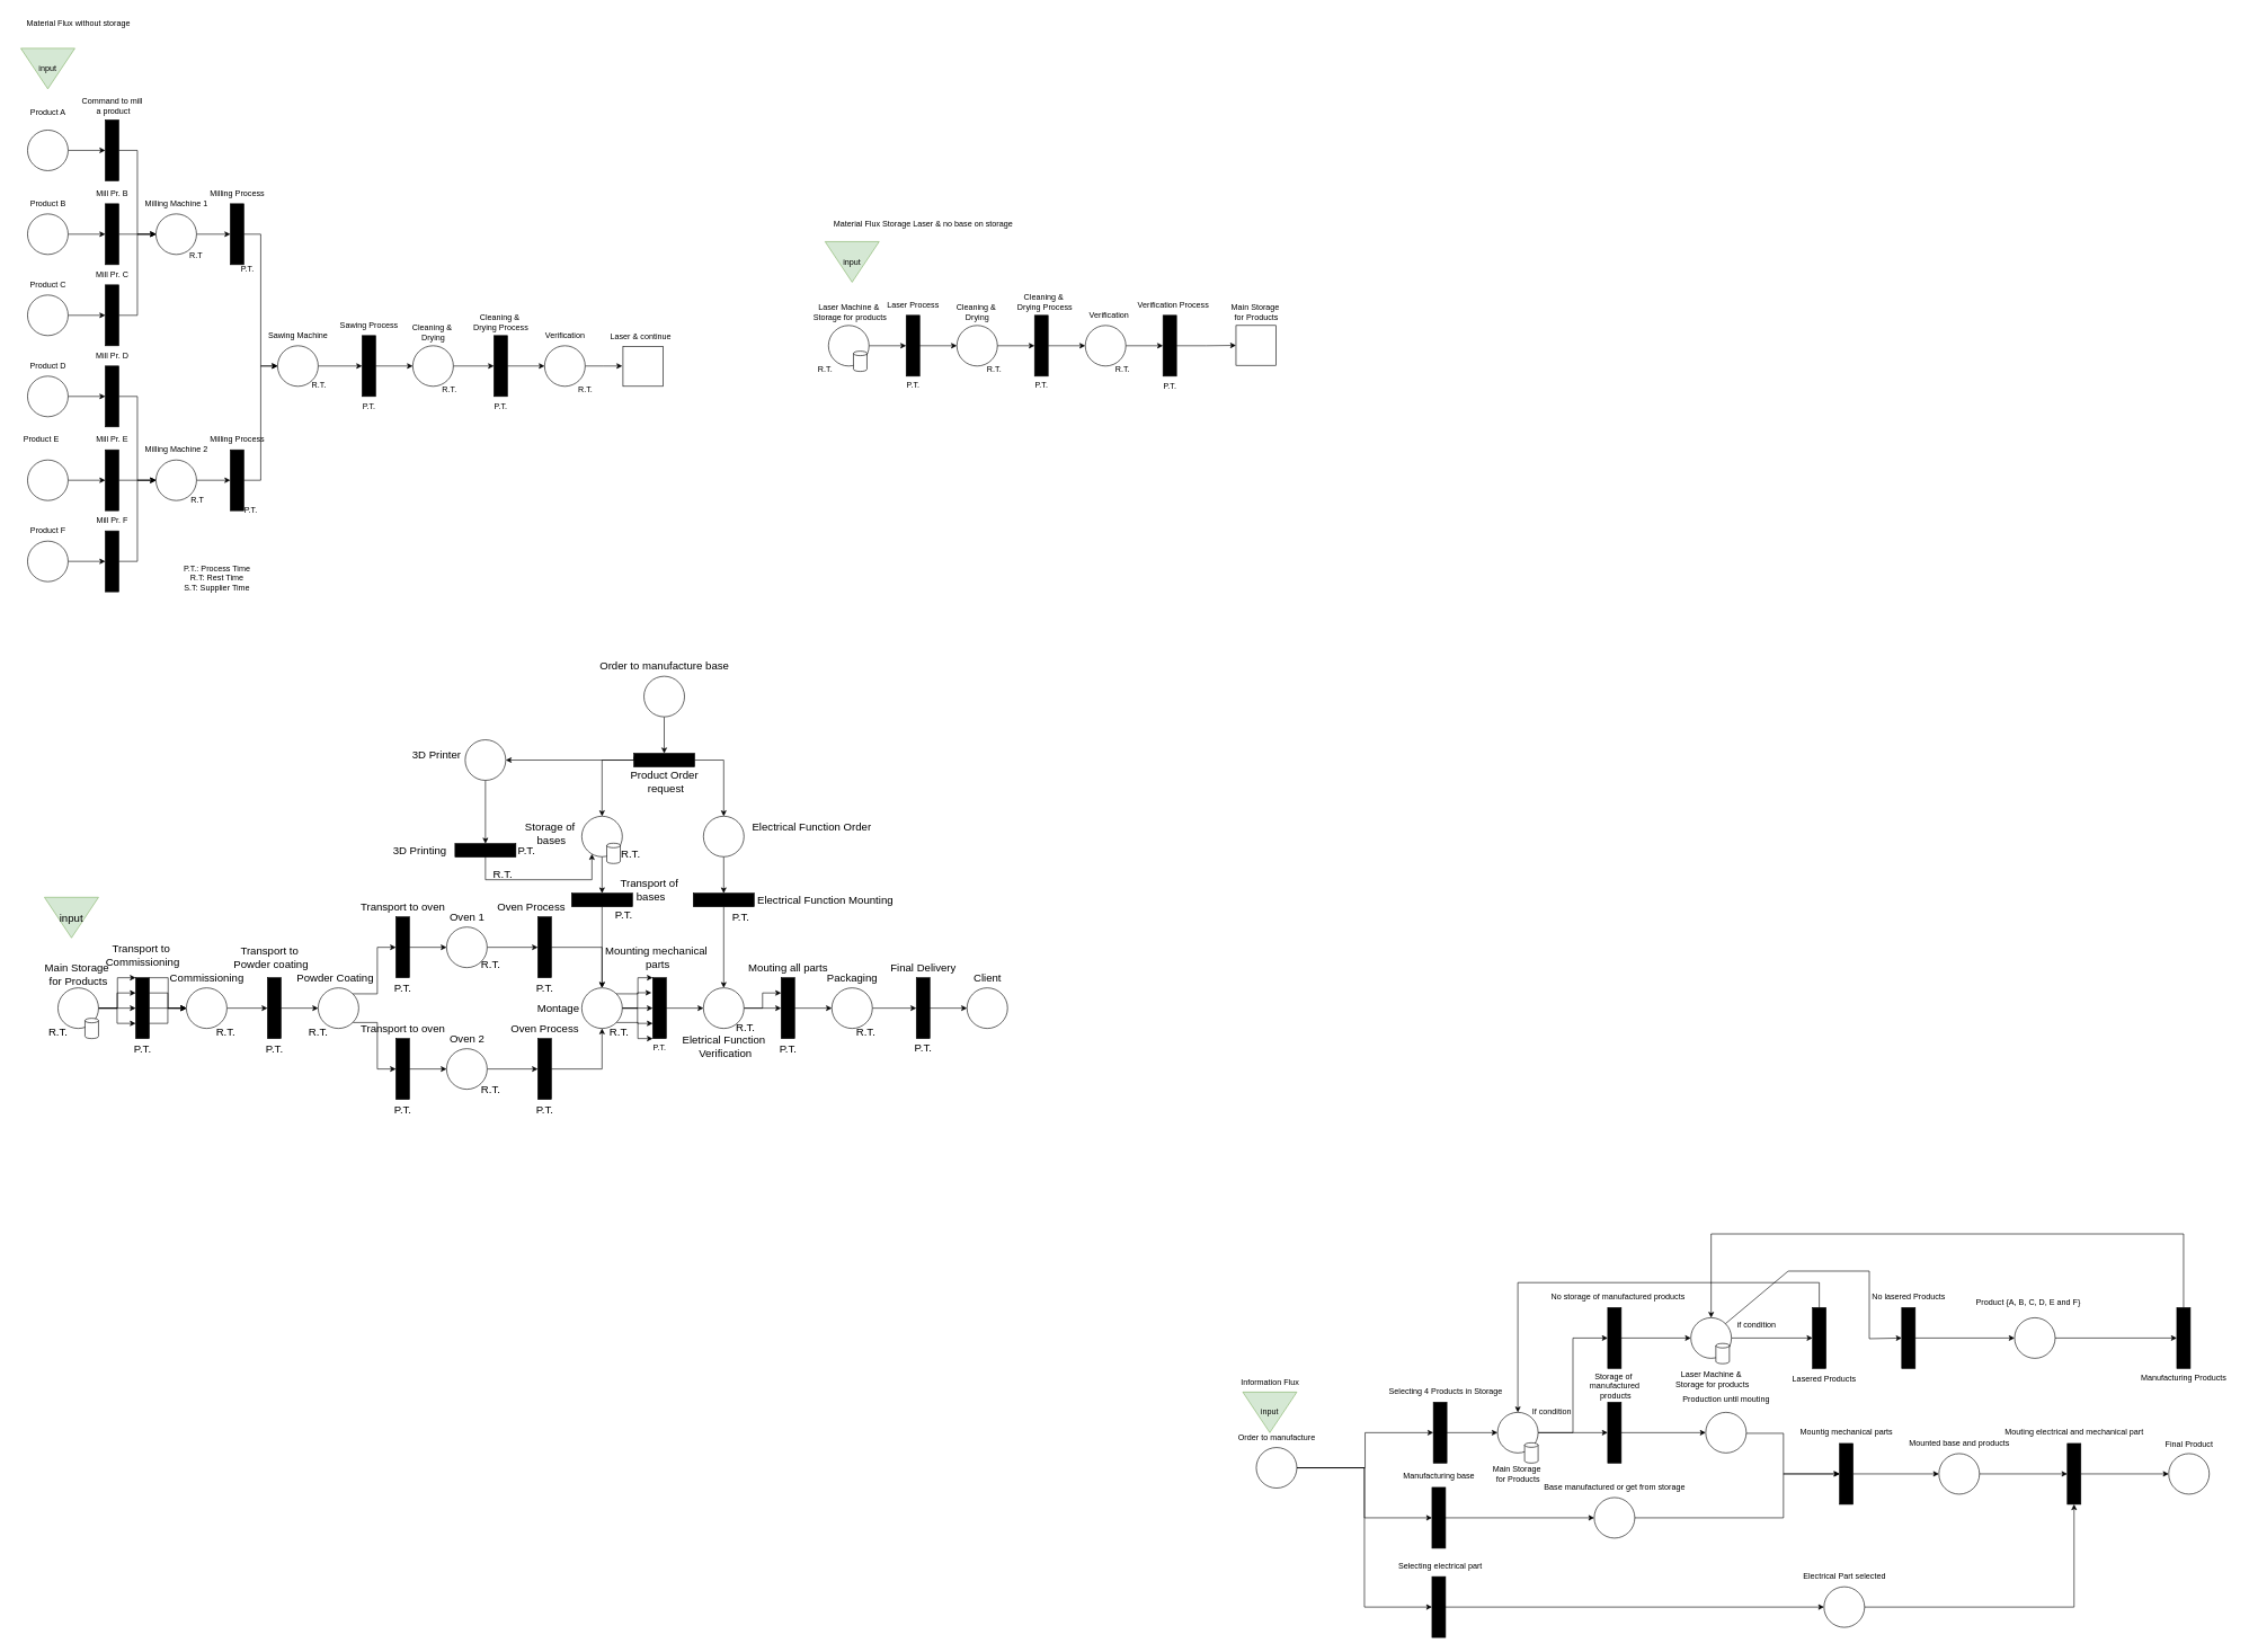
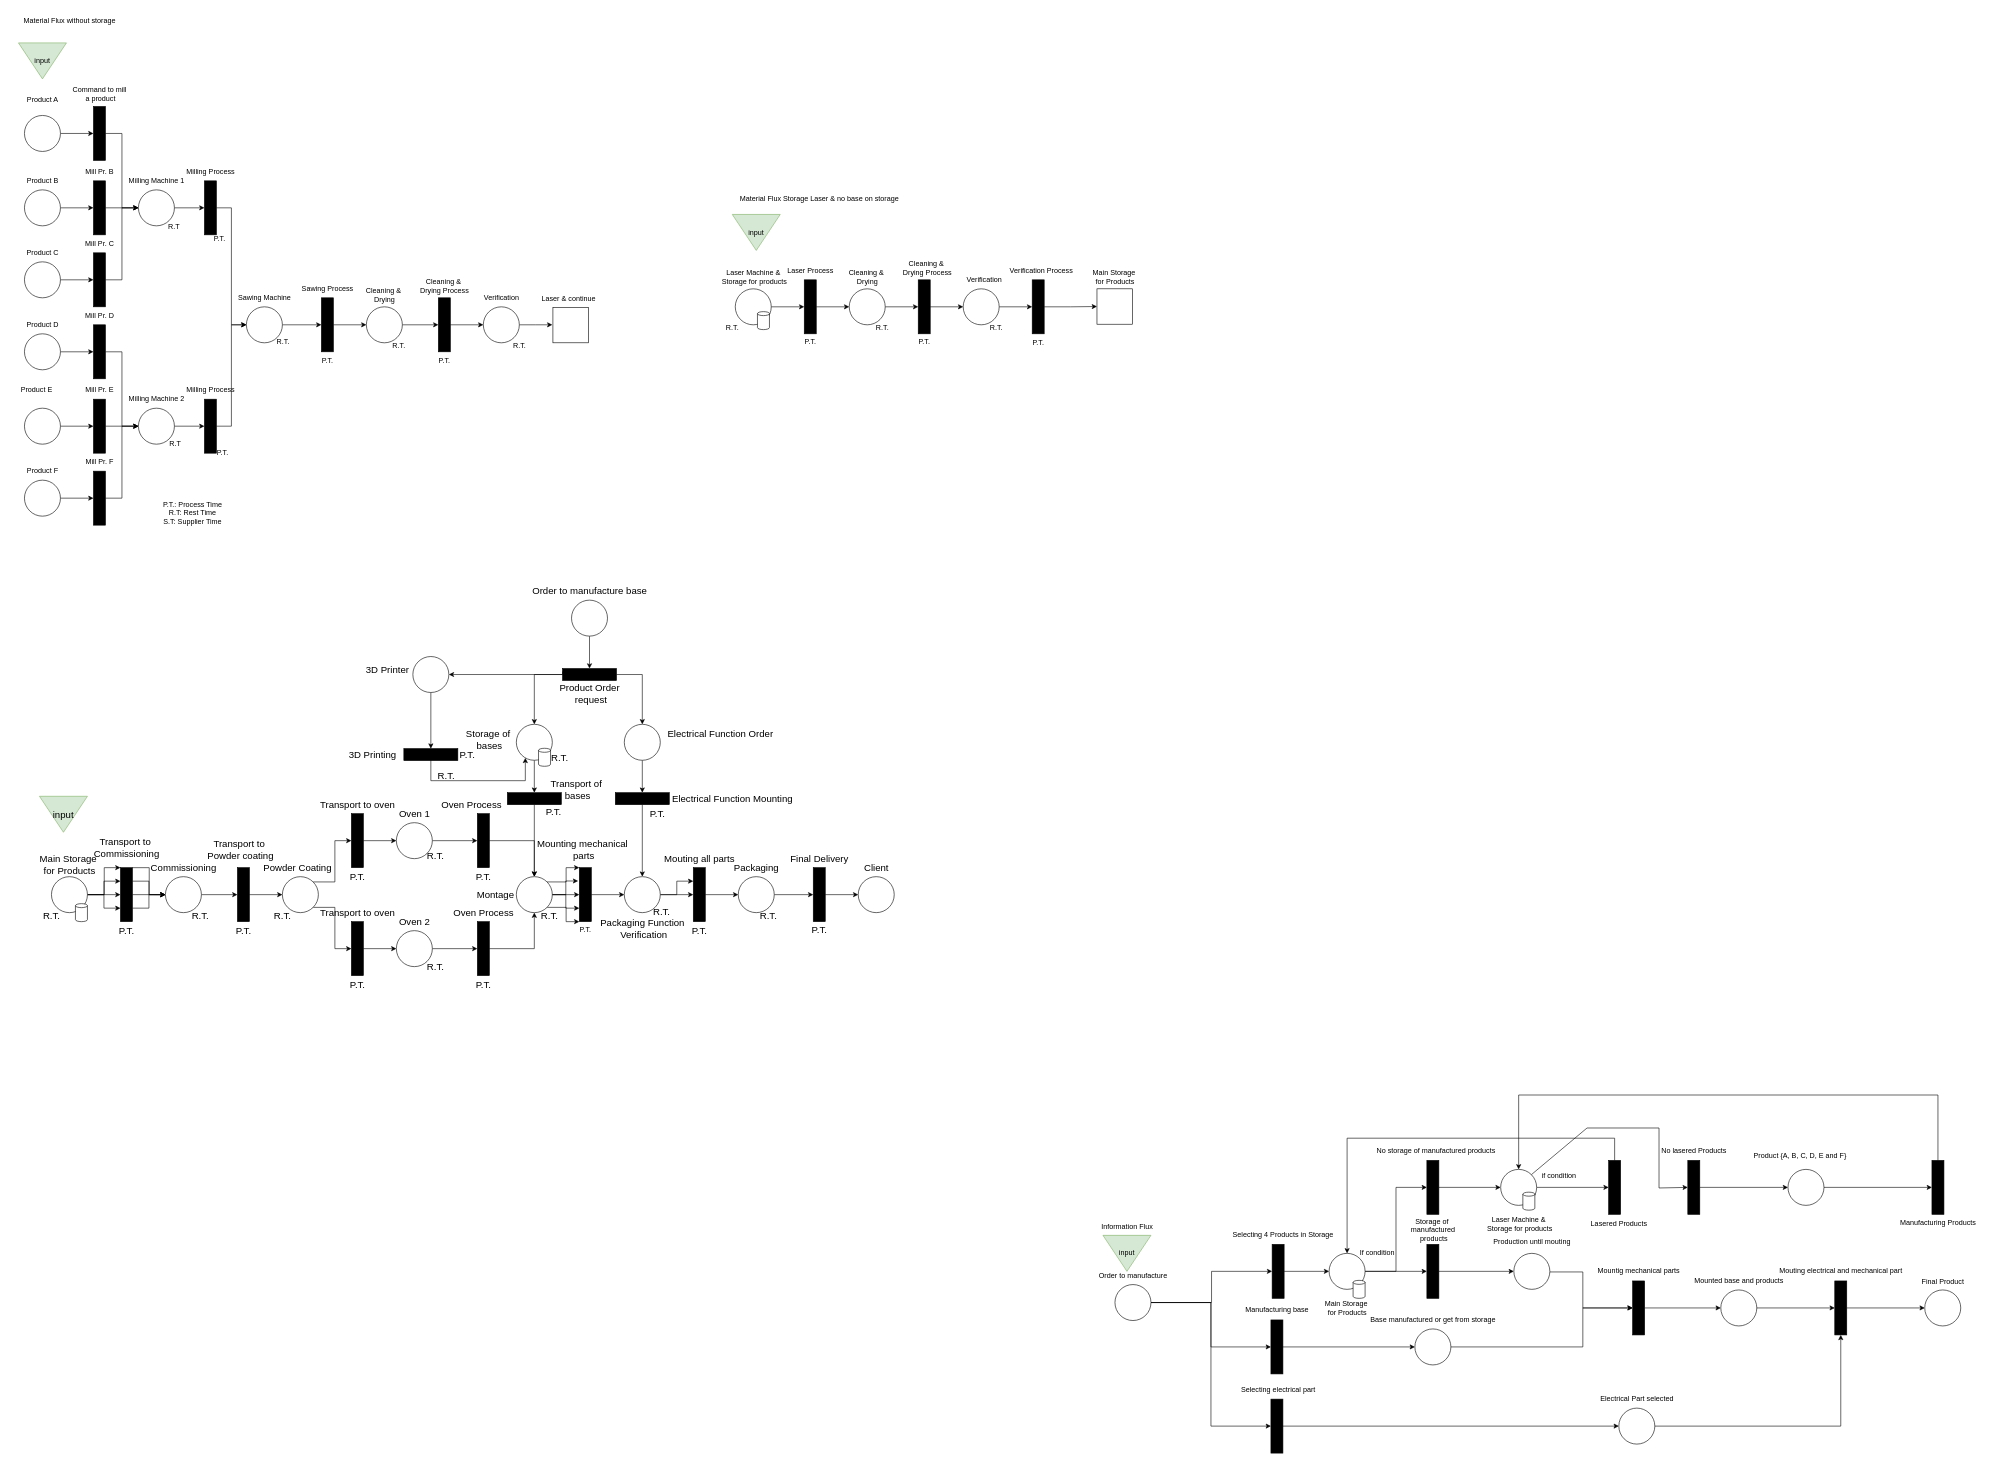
- <mxCell id="184" value="Eletrical Function&lt;div style=&quot;font-size: 16px;&quot;&gt;&amp;nbsp;Verification&lt;/div&gt;" style="text;html=1;align=center;verticalAlign=middle;resizable=0;points=[];autosize=1;strokeColor=none;fillColor=none;fontSize=16;" parent="1" vertex="1"><mxGeometry x="995" y="1522" width="150" height="50" as="geometry" /></mxCell>
+ <mxCell id="184" value="Packaging Function&lt;div style=&quot;font-size: 16px;&quot;&gt;&amp;nbsp;Verification&lt;/div&gt;" style="text;html=1;align=center;verticalAlign=middle;resizable=0;points=[];autosize=1;strokeColor=none;fillColor=none;fontSize=16;" parent="1" vertex="1"><mxGeometry x="995" y="1522" width="150" height="50" as="geometry" /></mxCell>
